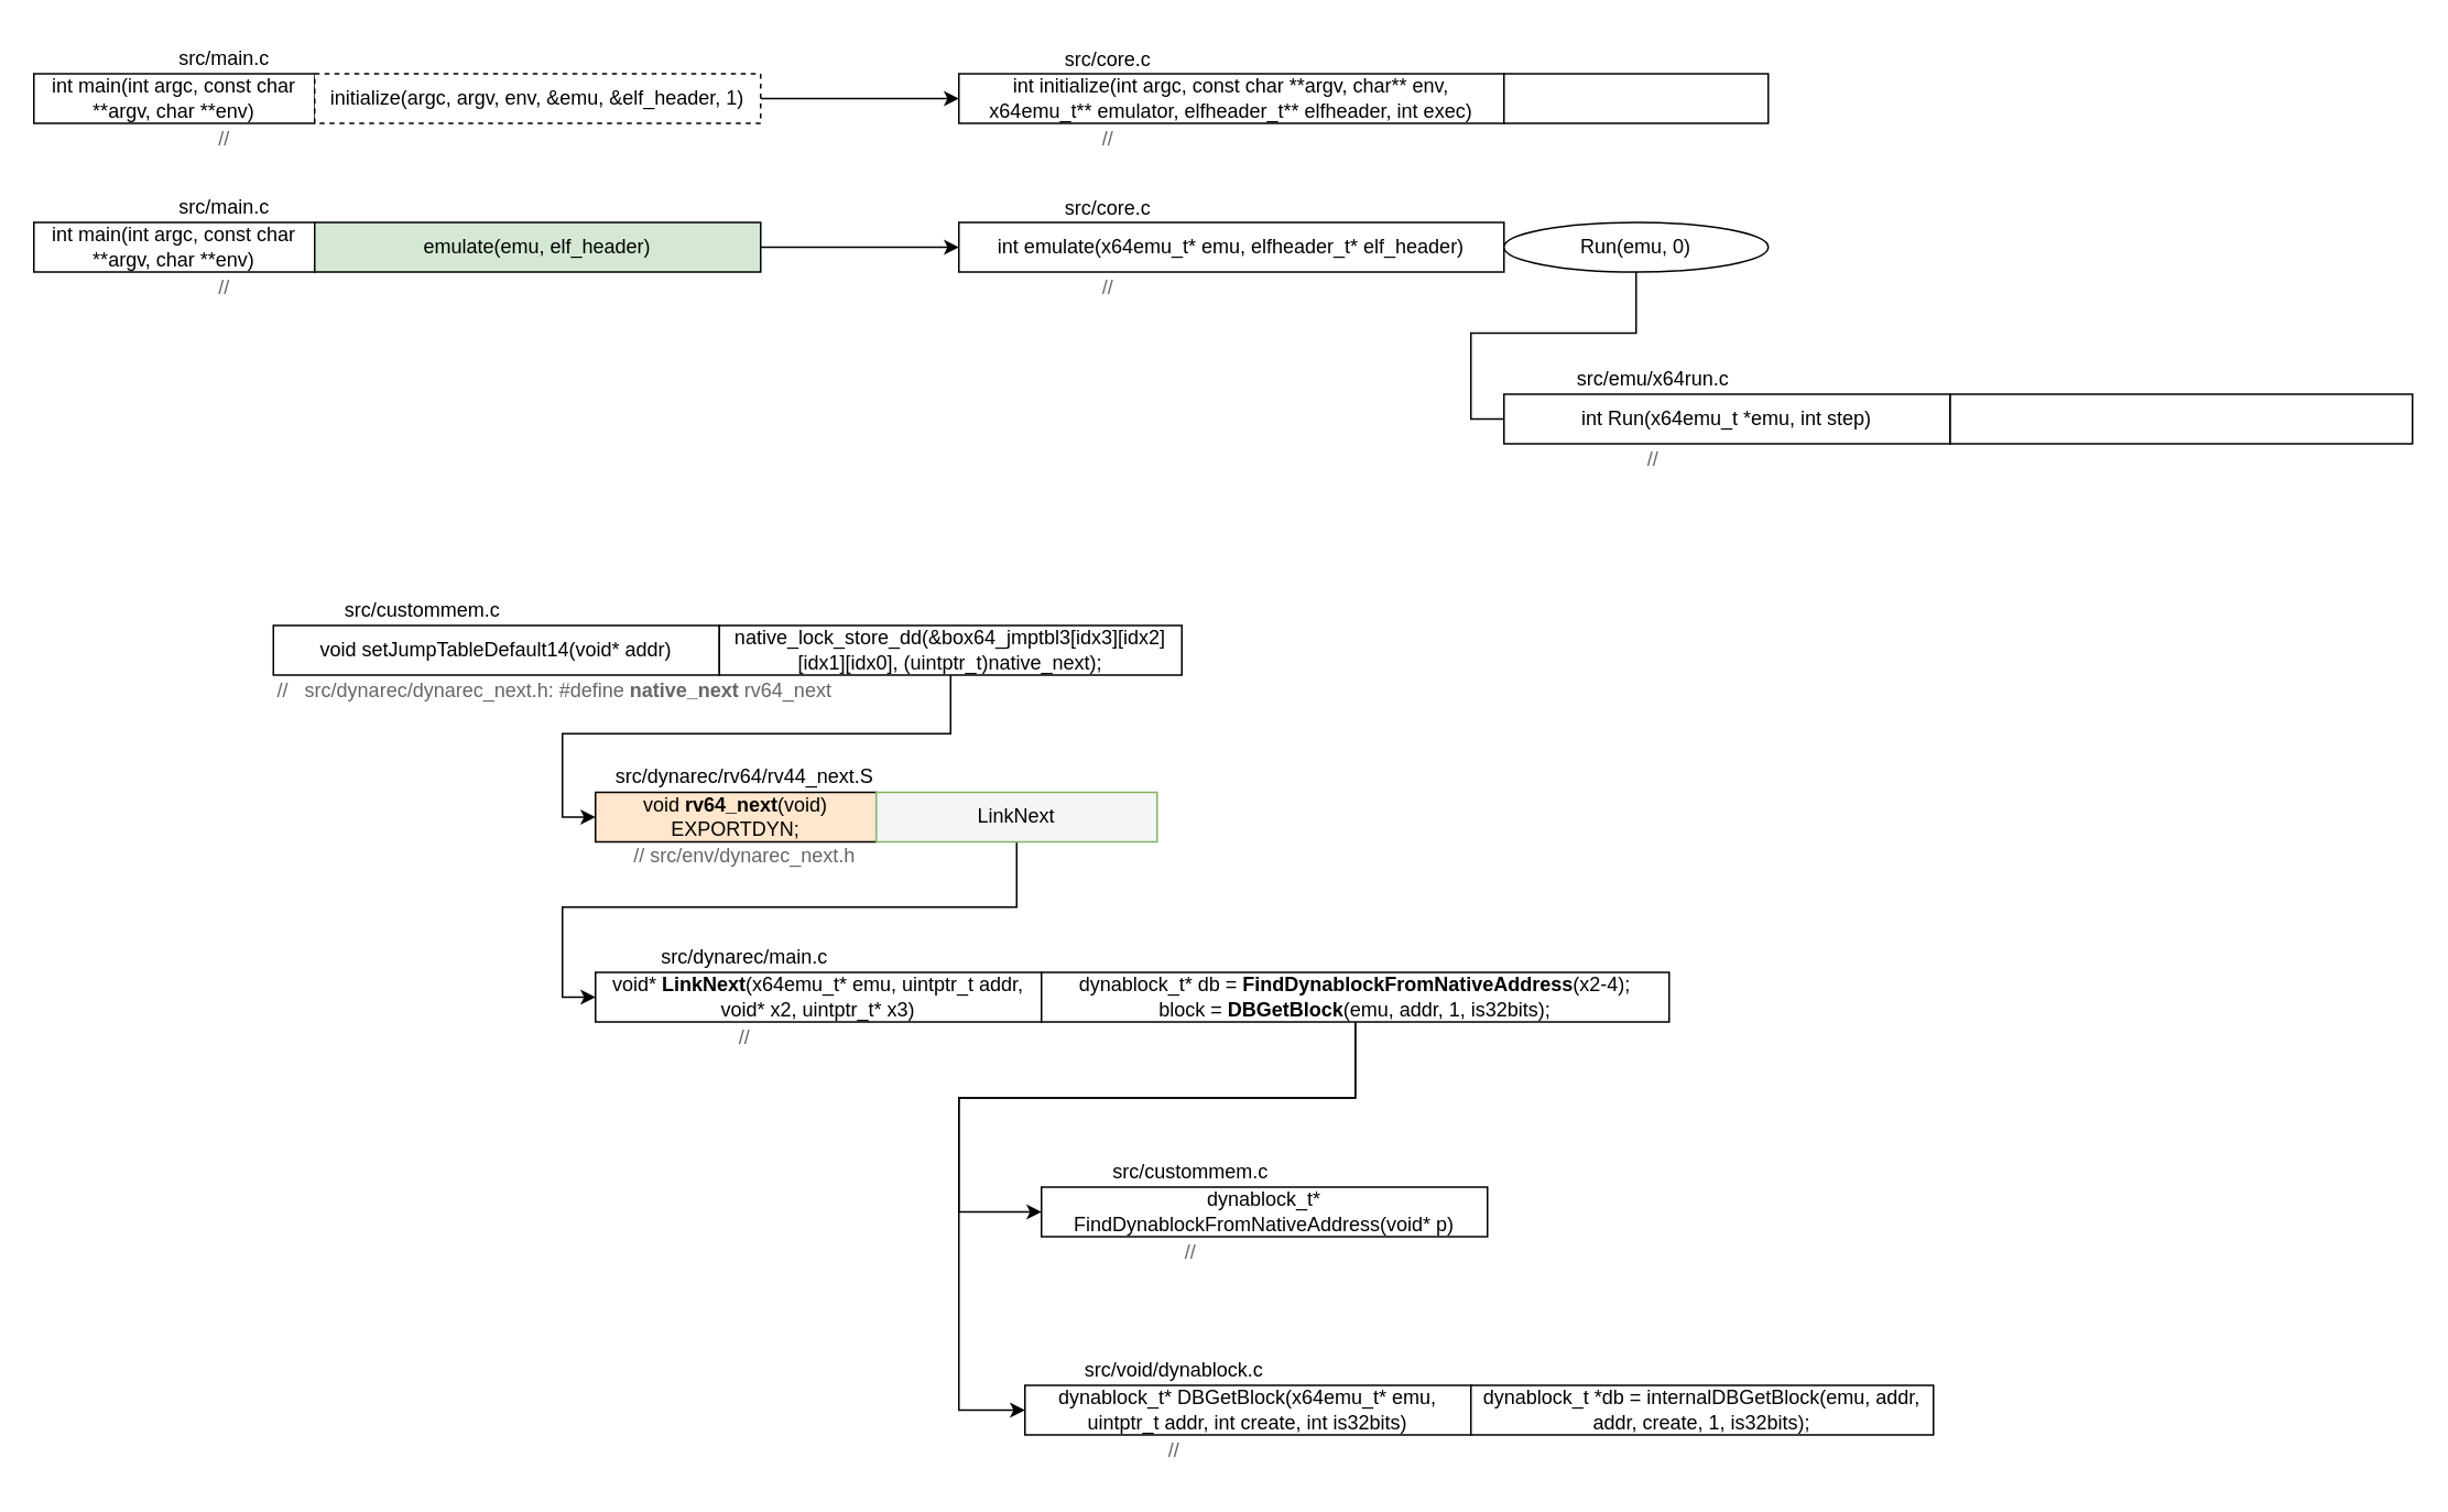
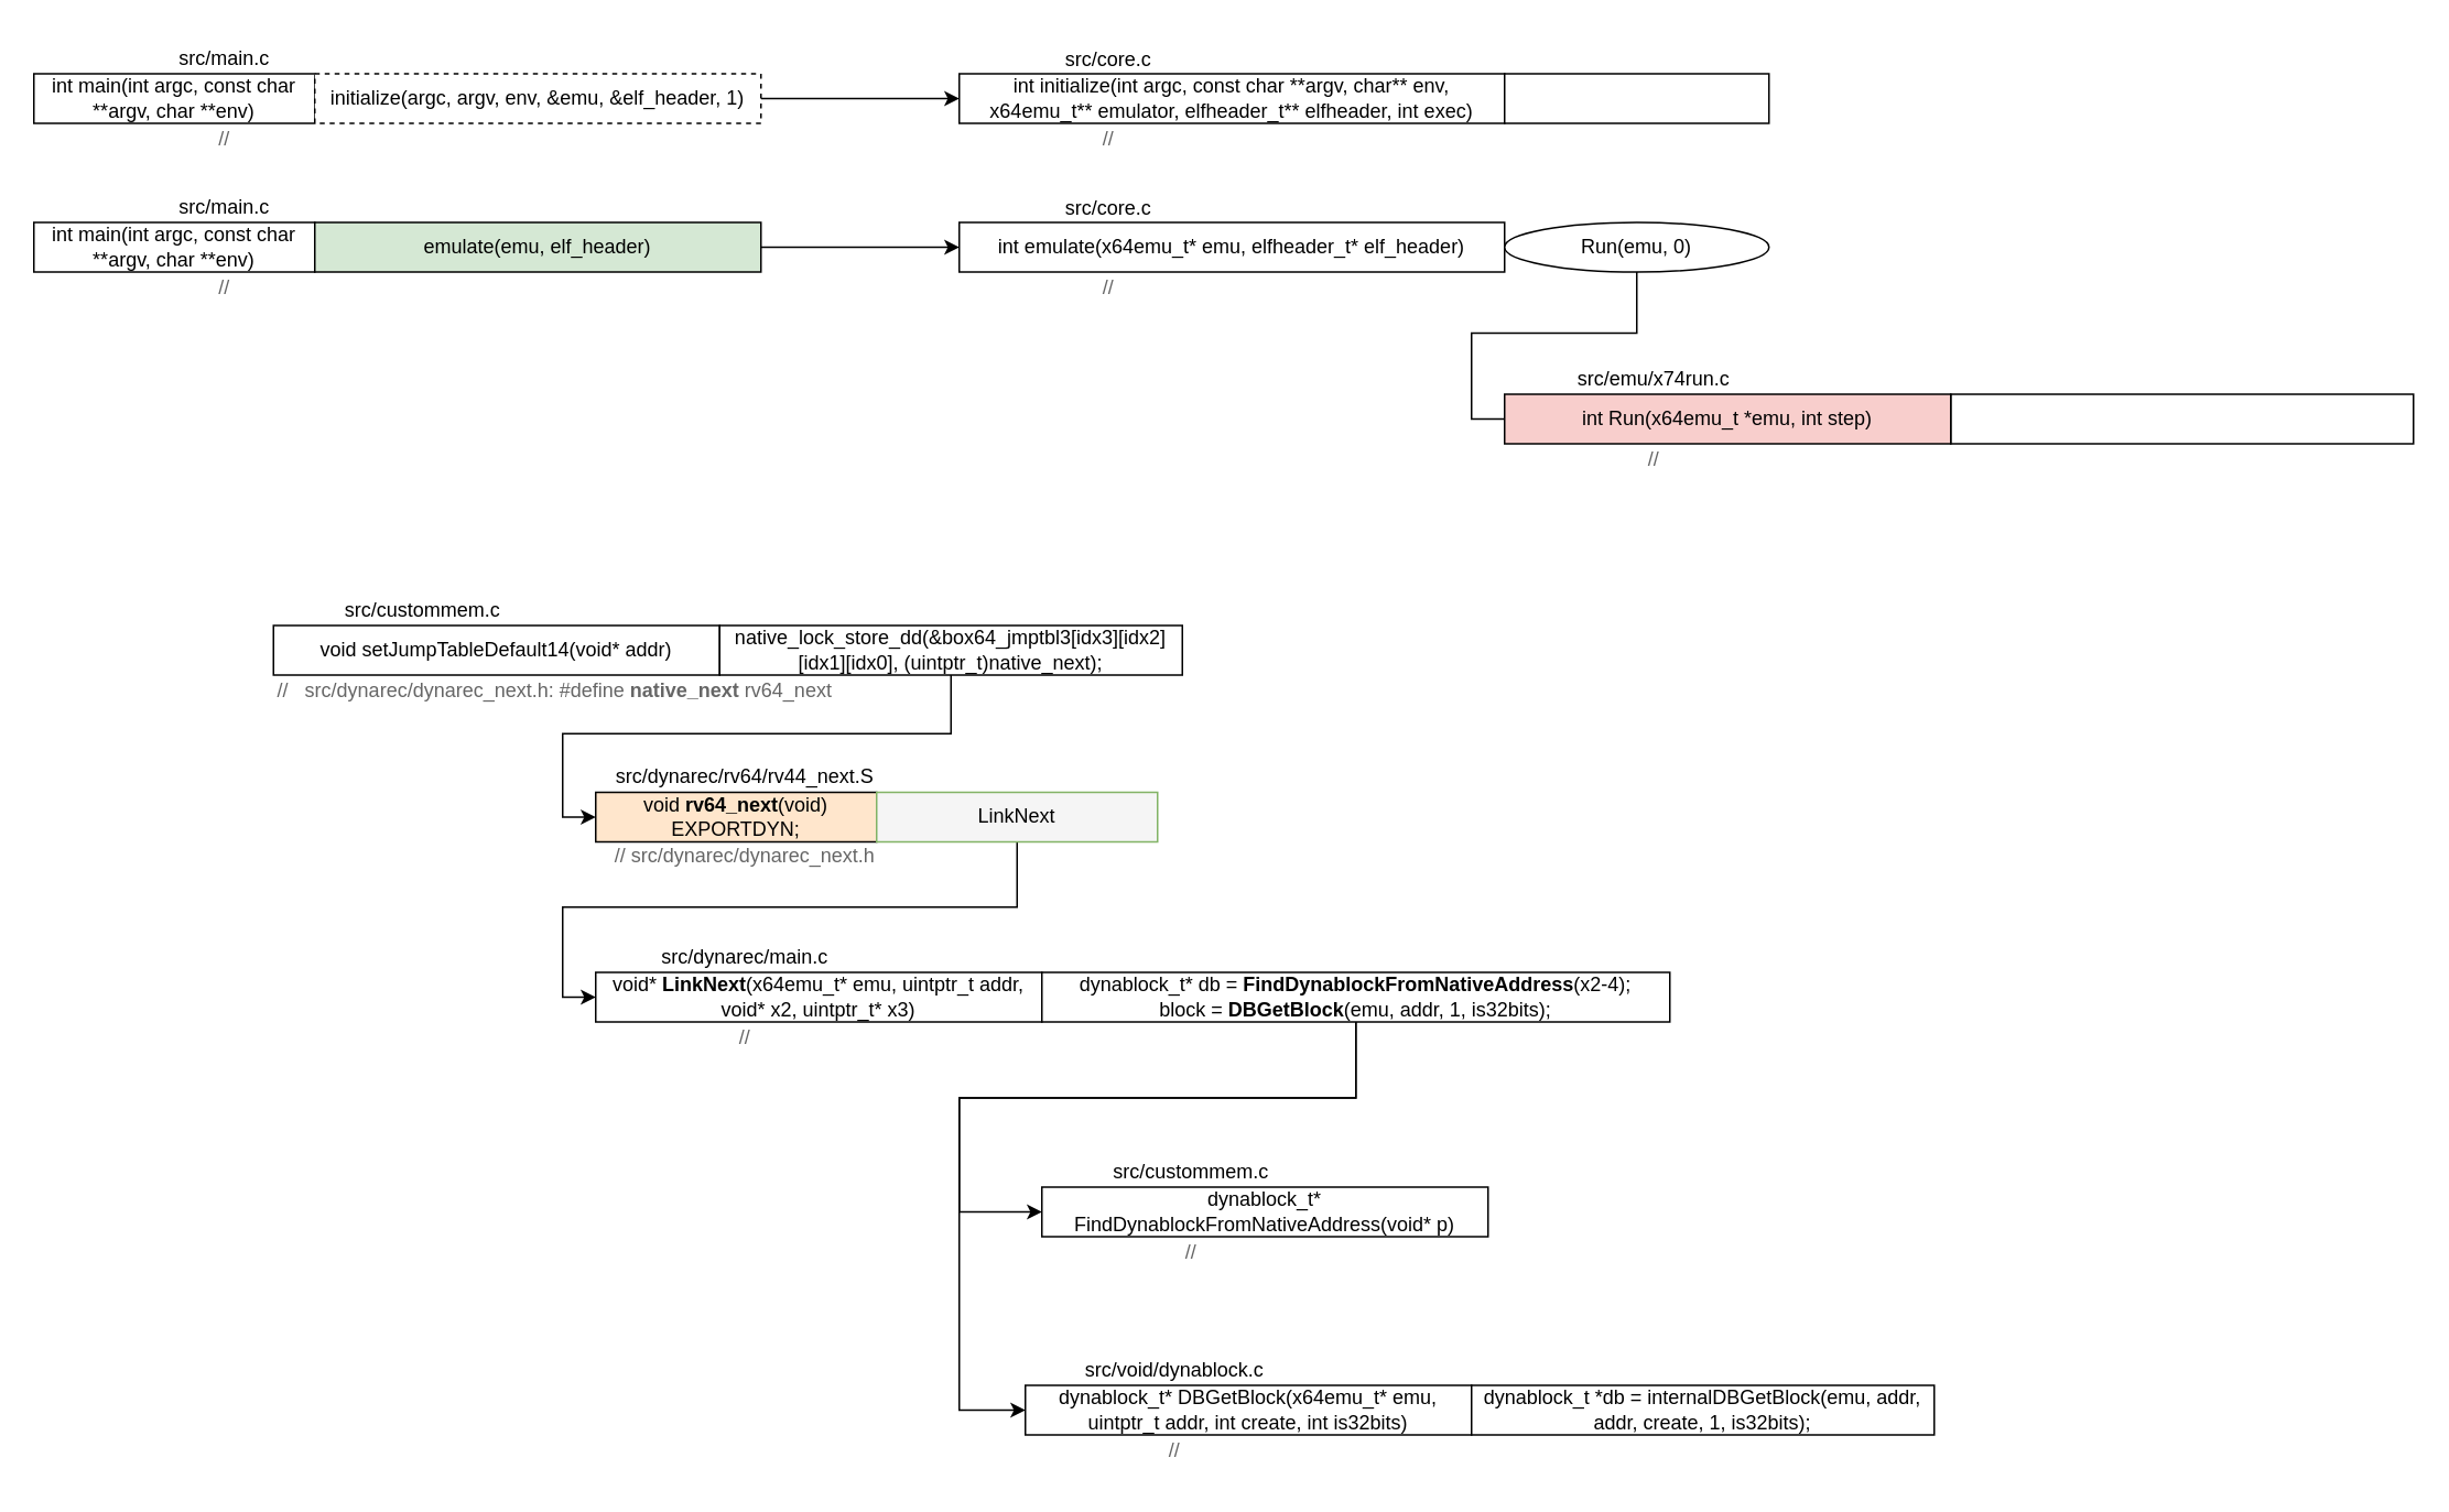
- <mxCell id="22" value="src/emu/x64run.c" style="text;html=1;align=center;verticalAlign=middle;resizable=0;points=[];autosize=1;strokeColor=none;fillColor=none;" parent="1" vertex="1"><mxGeometry x="940" y="214" width="120" height="30" as="geometry" /></mxCell>
+ <mxCell id="22" value="src/emu/x74run.c" style="text;html=1;align=center;verticalAlign=middle;resizable=0;points=[];autosize=1;strokeColor=none;fillColor=none;" parent="1" vertex="1"><mxGeometry x="940" y="214" width="120" height="30" as="geometry" /></mxCell>
- <mxCell id="24" value="int Run(x64emu_t *emu, int step)" style="rounded=0;whiteSpace=wrap;html=1;" parent="1" vertex="1"><mxGeometry x="910" y="238" width="270" height="30" as="geometry" /></mxCell>
+ <mxCell id="24" value="int Run(x64emu_t *emu, int step)" style="rounded=0;whiteSpace=wrap;html=1;fillColor=#f8cecc;" parent="1" vertex="1"><mxGeometry x="910" y="238" width="270" height="30" as="geometry" /></mxCell>
- <mxCell id="35" value="//&amp;nbsp;src/env/dynarec_next.h" style="text;html=1;align=center;verticalAlign=middle;resizable=0;points=[];autosize=1;strokeColor=none;fillColor=none;fontColor=#666666;" vertex="1" parent="1"><mxGeometry x="360" y="503" width="180" height="30" as="geometry" /></mxCell>
+ <mxCell id="35" value="//&amp;nbsp;src/dynarec/dynarec_next.h" style="text;html=1;align=center;verticalAlign=middle;resizable=0;points=[];autosize=1;strokeColor=none;fillColor=none;fontColor=#666666;" vertex="1" parent="1"><mxGeometry x="360" y="503" width="180" height="30" as="geometry" /></mxCell>
